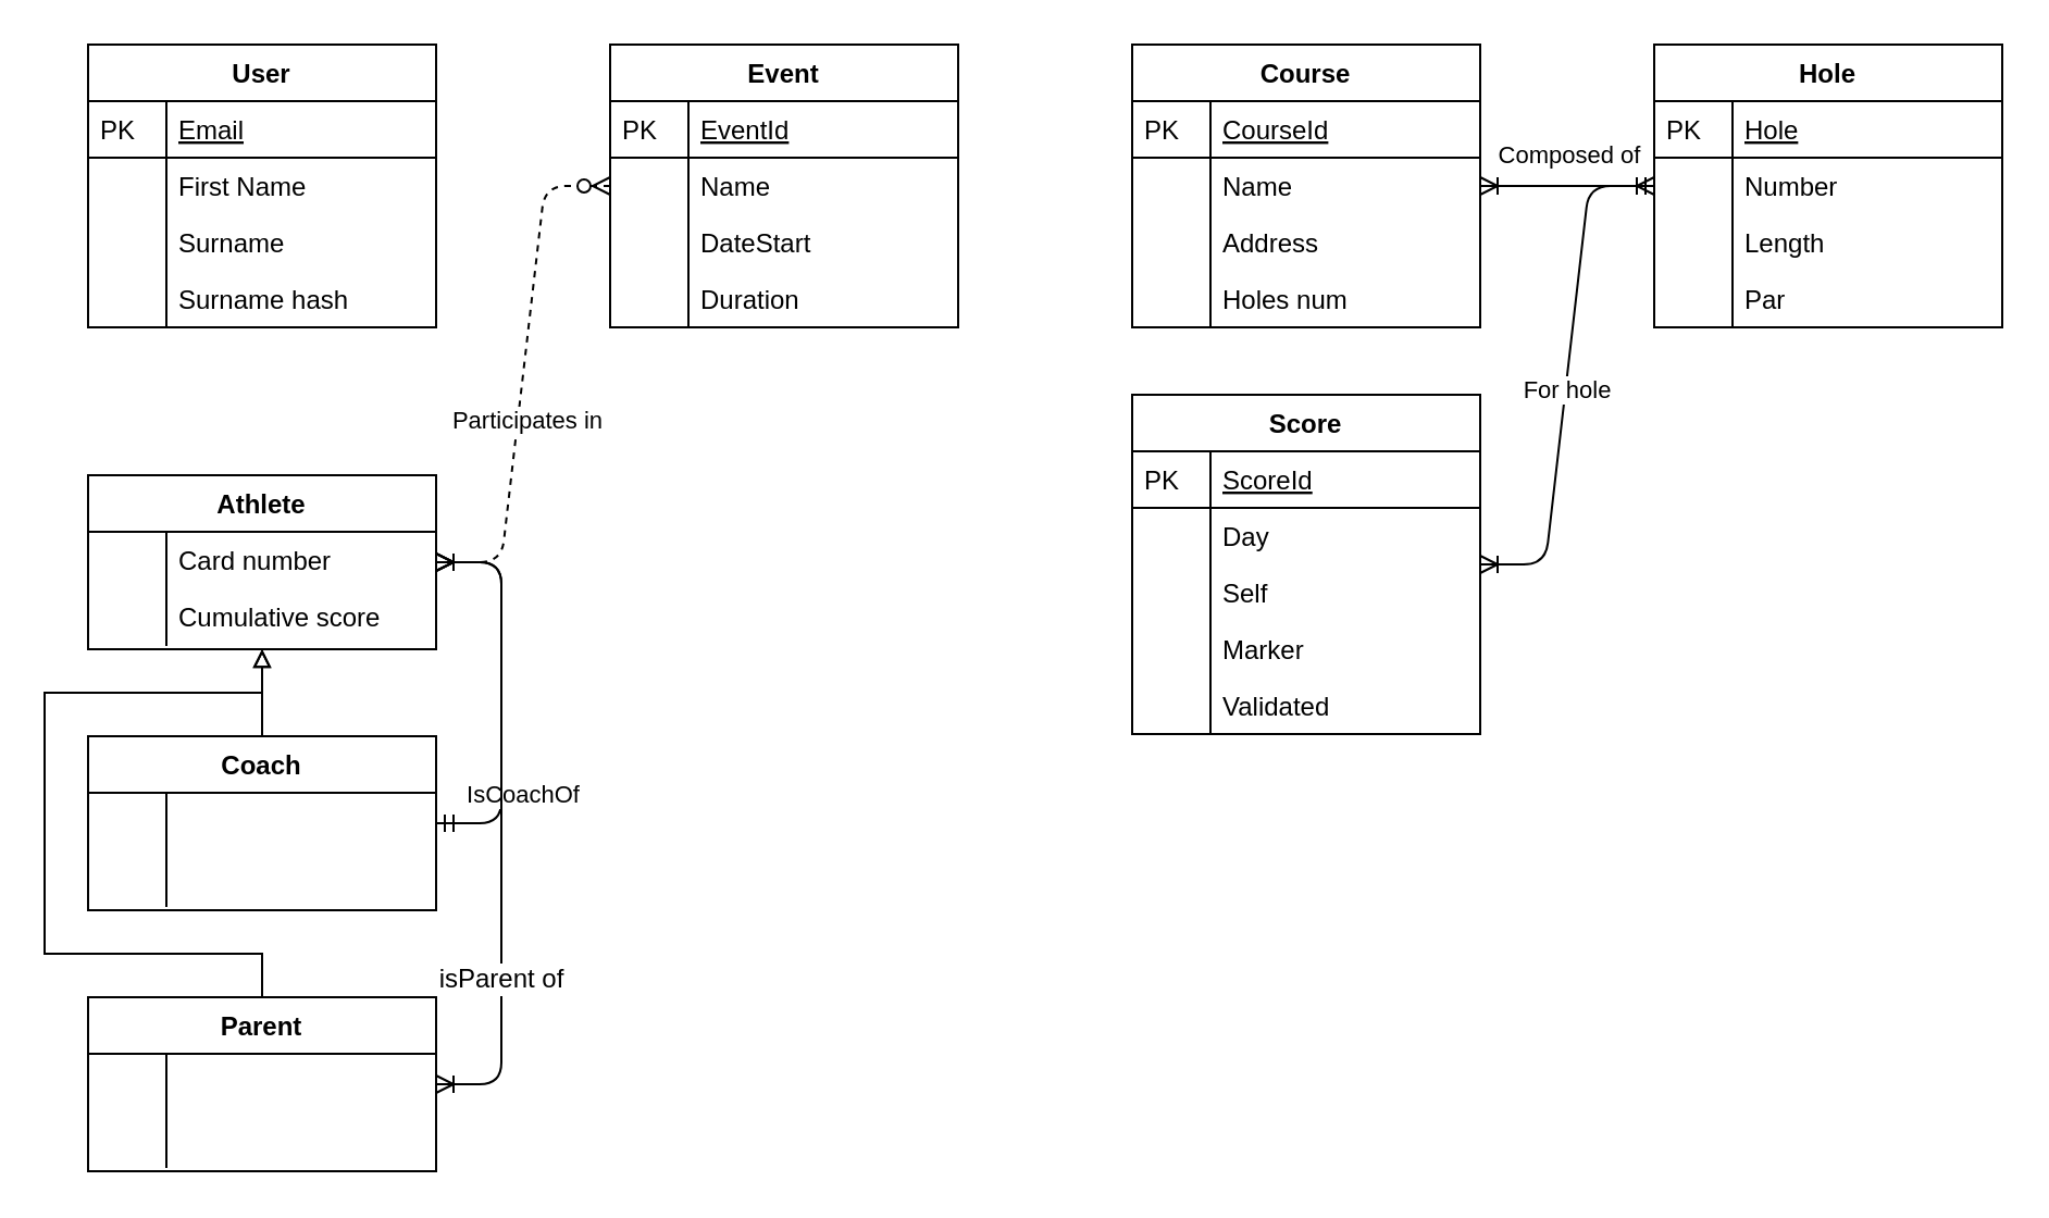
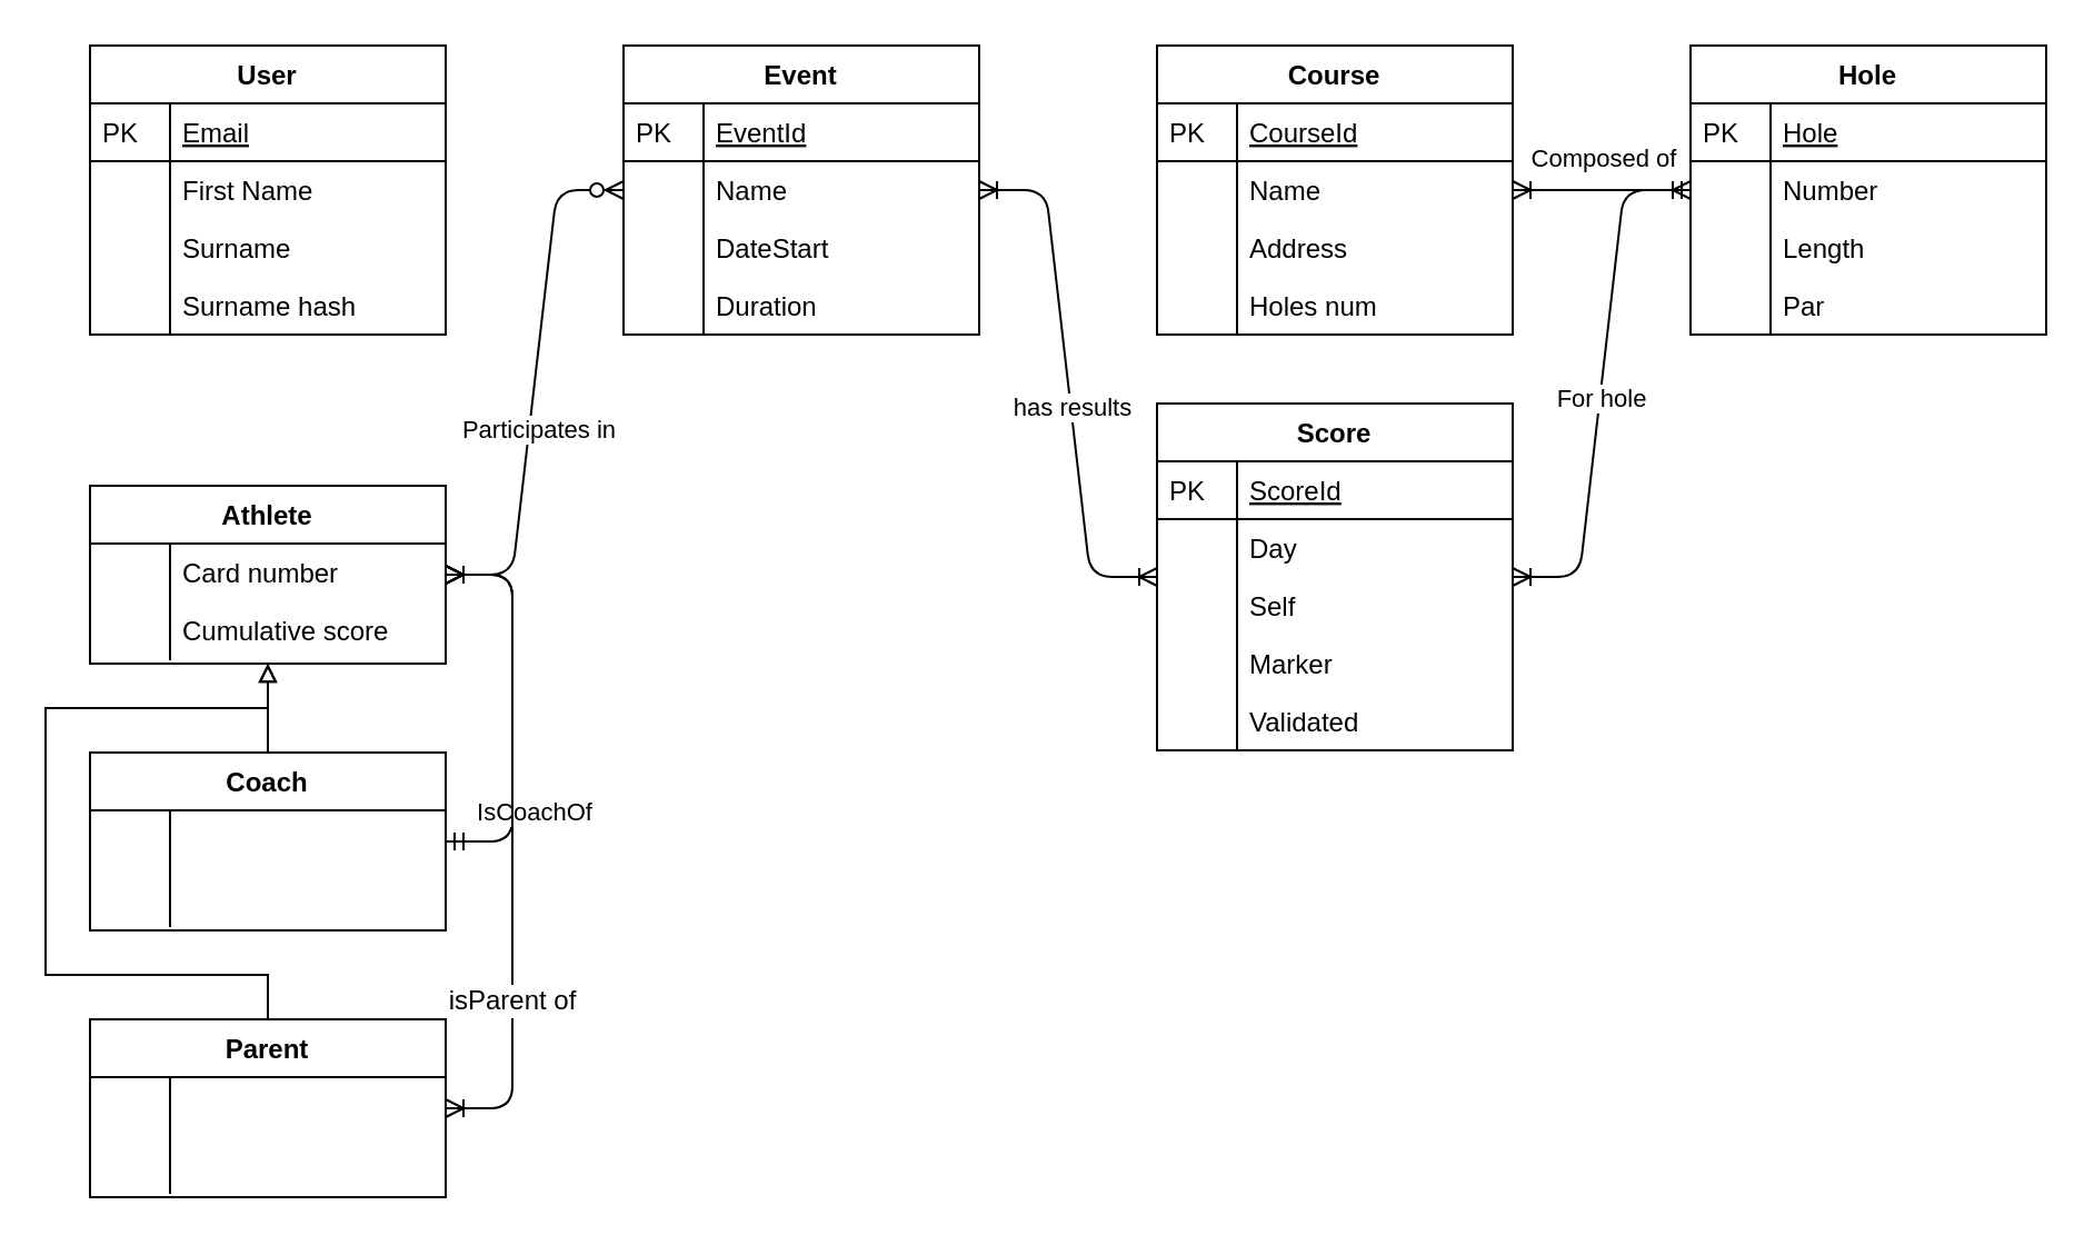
- <mxCell id="7" value="" style="edgeStyle=entityRelationEdgeStyle;fontSize=12;html=1;endArrow=ERoneToMany;startArrow=ERzeroToMany;dashed=1;" parent="1" source="15" target="53" edge="1"><mxGeometry width="100" height="100" relative="1" as="geometry"><mxPoint x="400" y="420" as="sourcePoint" /><mxPoint x="240" y="150" as="targetPoint" /></mxGeometry></mxCell>
+ <mxCell id="7" value="" style="edgeStyle=entityRelationEdgeStyle;fontSize=12;html=1;endArrow=ERoneToMany;startArrow=ERzeroToMany;" parent="1" source="15" target="53" edge="1"><mxGeometry width="100" height="100" relative="1" as="geometry"><mxPoint x="400" y="420" as="sourcePoint" /><mxPoint x="240" y="150" as="targetPoint" /></mxGeometry></mxCell>
+ <mxCell id="11" value="" style="edgeStyle=entityRelationEdgeStyle;fontSize=12;html=1;endArrow=ERoneToMany;startArrow=ERoneToMany;" parent="1" source="15" target="42" edge="1"><mxGeometry width="100" height="100" relative="1" as="geometry"><mxPoint x="330" y="410" as="sourcePoint" /><mxPoint x="430" y="310" as="targetPoint" /></mxGeometry></mxCell>
+ <mxCell id="12" value="has results" style="edgeLabel;html=1;align=center;verticalAlign=middle;resizable=0;points=[];" parent="11" vertex="1" connectable="0"><mxGeometry x="0.089" relative="1" as="geometry"><mxPoint as="offset" /></mxGeometry></mxCell>
